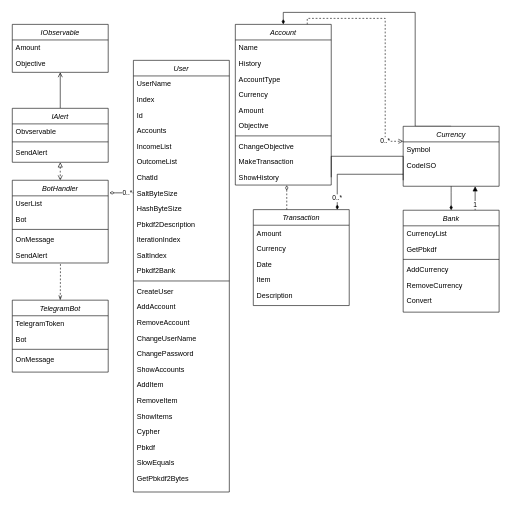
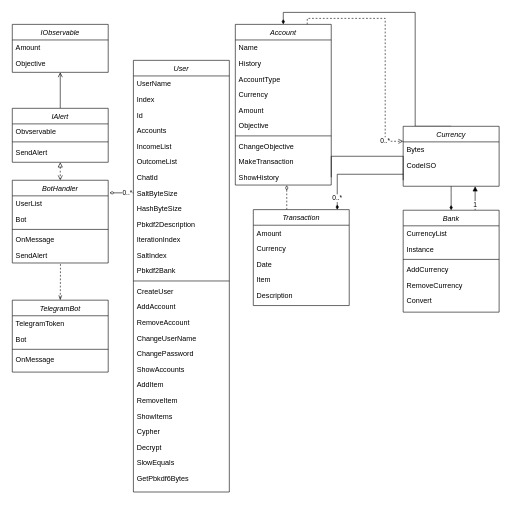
- <mxCell id="45" value="Symbol" style="text;align=left;verticalAlign=top;spacingLeft=4;spacingRight=4;overflow=hidden;rotatable=0;points=[[0,0.5],[1,0.5]];portConstraint=eastwest;rounded=0;shadow=0;html=0;" vertex="1" parent="44"><mxGeometry y="26" width="160" height="26" as="geometry" /></mxCell>
+ <mxCell id="45" value="Bytes" style="text;align=left;verticalAlign=top;spacingLeft=4;spacingRight=4;overflow=hidden;rotatable=0;points=[[0,0.5],[1,0.5]];portConstraint=eastwest;rounded=0;shadow=0;html=0;" vertex="1" parent="44"><mxGeometry y="26" width="160" height="26" as="geometry" /></mxCell>
- <mxCell id="39" value="GetPbkdf" style="text;align=left;verticalAlign=top;spacingLeft=4;spacingRight=4;overflow=hidden;rotatable=0;points=[[0,0.5],[1,0.5]];portConstraint=eastwest;rounded=0;shadow=0;html=0;" vertex="1" parent="37"><mxGeometry y="52" width="160" height="26" as="geometry" /></mxCell>
+ <mxCell id="39" value="Instance" style="text;align=left;verticalAlign=top;spacingLeft=4;spacingRight=4;overflow=hidden;rotatable=0;points=[[0,0.5],[1,0.5]];portConstraint=eastwest;rounded=0;shadow=0;html=0;" vertex="1" parent="37"><mxGeometry y="52" width="160" height="26" as="geometry" /></mxCell>
- <mxCell id="72" value="Pbkdf" style="text;align=left;verticalAlign=top;spacingLeft=4;spacingRight=4;overflow=hidden;rotatable=0;points=[[0,0.5],[1,0.5]];portConstraint=eastwest;" vertex="1" parent="47"><mxGeometry y="632" width="160" height="26" as="geometry" /></mxCell>
+ <mxCell id="72" value="Decrypt" style="text;align=left;verticalAlign=top;spacingLeft=4;spacingRight=4;overflow=hidden;rotatable=0;points=[[0,0.5],[1,0.5]];portConstraint=eastwest;" vertex="1" parent="47"><mxGeometry y="632" width="160" height="26" as="geometry" /></mxCell>
- <mxCell id="74" value="GetPbkdf2Bytes" style="text;align=left;verticalAlign=top;spacingLeft=4;spacingRight=4;overflow=hidden;rotatable=0;points=[[0,0.5],[1,0.5]];portConstraint=eastwest;" vertex="1" parent="47"><mxGeometry y="684" width="160" height="26" as="geometry" /></mxCell>
+ <mxCell id="74" value="GetPbkdf6Bytes" style="text;align=left;verticalAlign=top;spacingLeft=4;spacingRight=4;overflow=hidden;rotatable=0;points=[[0,0.5],[1,0.5]];portConstraint=eastwest;" vertex="1" parent="47"><mxGeometry y="684" width="160" height="26" as="geometry" /></mxCell>
